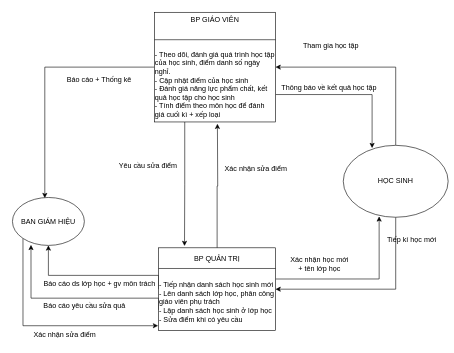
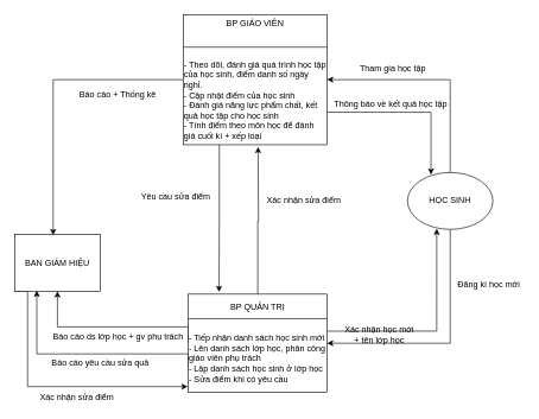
- <mxCell id="22" value="Tham gia học tập" style="text;html=1;align=center;verticalAlign=middle;resizable=0;points=[];autosize=1;" vertex="1" parent="1"><mxGeometry x="499" y="67" width="104" height="18" as="geometry" /></mxCell>
+ <mxCell id="22" value="Tham gia học tập" style="text;html=1;align=center;verticalAlign=middle;resizable=0;points=[];autosize=1;" vertex="1" parent="1"><mxGeometry x="499" y="87" width="104" height="18" as="geometry" /></mxCell>
- <mxCell id="13" value="HỌC SINH" style="ellipse;whiteSpace=wrap;html=1;" vertex="1" parent="1"><mxGeometry x="572" y="242" width="175" height="120" as="geometry" /></mxCell>
+ <mxCell id="13" value="HỌC SINH" style="ellipse;whiteSpace=wrap;html=1;" vertex="1" parent="1"><mxGeometry x="572" y="242" width="120" height="80" as="geometry" /></mxCell>
- <mxCell id="15" value="BAN GIÁM HIỆU" style="ellipse;whiteSpace=wrap;html=1;" vertex="1" parent="1"><mxGeometry x="20" y="329" width="120" height="80" as="geometry" /></mxCell>
+ <mxCell id="15" value="BAN GIÁM HIỆU" style="whiteSpace=wrap;html=1;rounded=0;" vertex="1" parent="1"><mxGeometry x="20" y="329" width="120" height="80" as="geometry" /></mxCell>
- <mxCell id="19" value="Tiếp kí học mới" style="text;html=1;align=center;verticalAlign=middle;resizable=0;points=[];autosize=1;" vertex="1" parent="1"><mxGeometry x="637" y="391" width="98" height="18" as="geometry" /></mxCell>
+ <mxCell id="19" value="Đăng kí học mới" style="text;html=1;align=center;verticalAlign=middle;resizable=0;points=[];autosize=1;" vertex="1" parent="1"><mxGeometry x="637" y="391" width="98" height="18" as="geometry" /></mxCell>
- <mxCell id="20" value="&lt;div&gt;Xác nhận học mới &lt;br&gt;&lt;/div&gt;&lt;div&gt;+ tên lớp học&lt;br&gt;&lt;/div&gt;" style="text;html=1;align=center;verticalAlign=middle;resizable=0;points=[];autosize=1;" vertex="1" parent="1"><mxGeometry x="478" y="424" width="108" height="32" as="geometry" /></mxCell>
+ <mxCell id="20" value="&lt;div&gt;Xác nhận học mới &lt;br&gt;&lt;/div&gt;&lt;div&gt;+ tên lớp học&lt;br&gt;&lt;/div&gt;" style="text;html=1;align=center;verticalAlign=middle;resizable=0;points=[];autosize=1;" vertex="1" parent="1"><mxGeometry x="478" y="454" width="108" height="32" as="geometry" /></mxCell>
- <mxCell id="21" value="Báo cáo ds lớp học + gv môn trách" style="text;html=1;align=center;verticalAlign=middle;resizable=0;points=[];autosize=1;" vertex="1" parent="1"><mxGeometry x="68" y="464" width="194" height="18" as="geometry" /></mxCell>
+ <mxCell id="21" value="Báo cáo ds lớp học + gv phụ trách" style="text;html=1;align=center;verticalAlign=middle;resizable=0;points=[];autosize=1;" vertex="1" parent="1"><mxGeometry x="68" y="464" width="194" height="18" as="geometry" /></mxCell>
